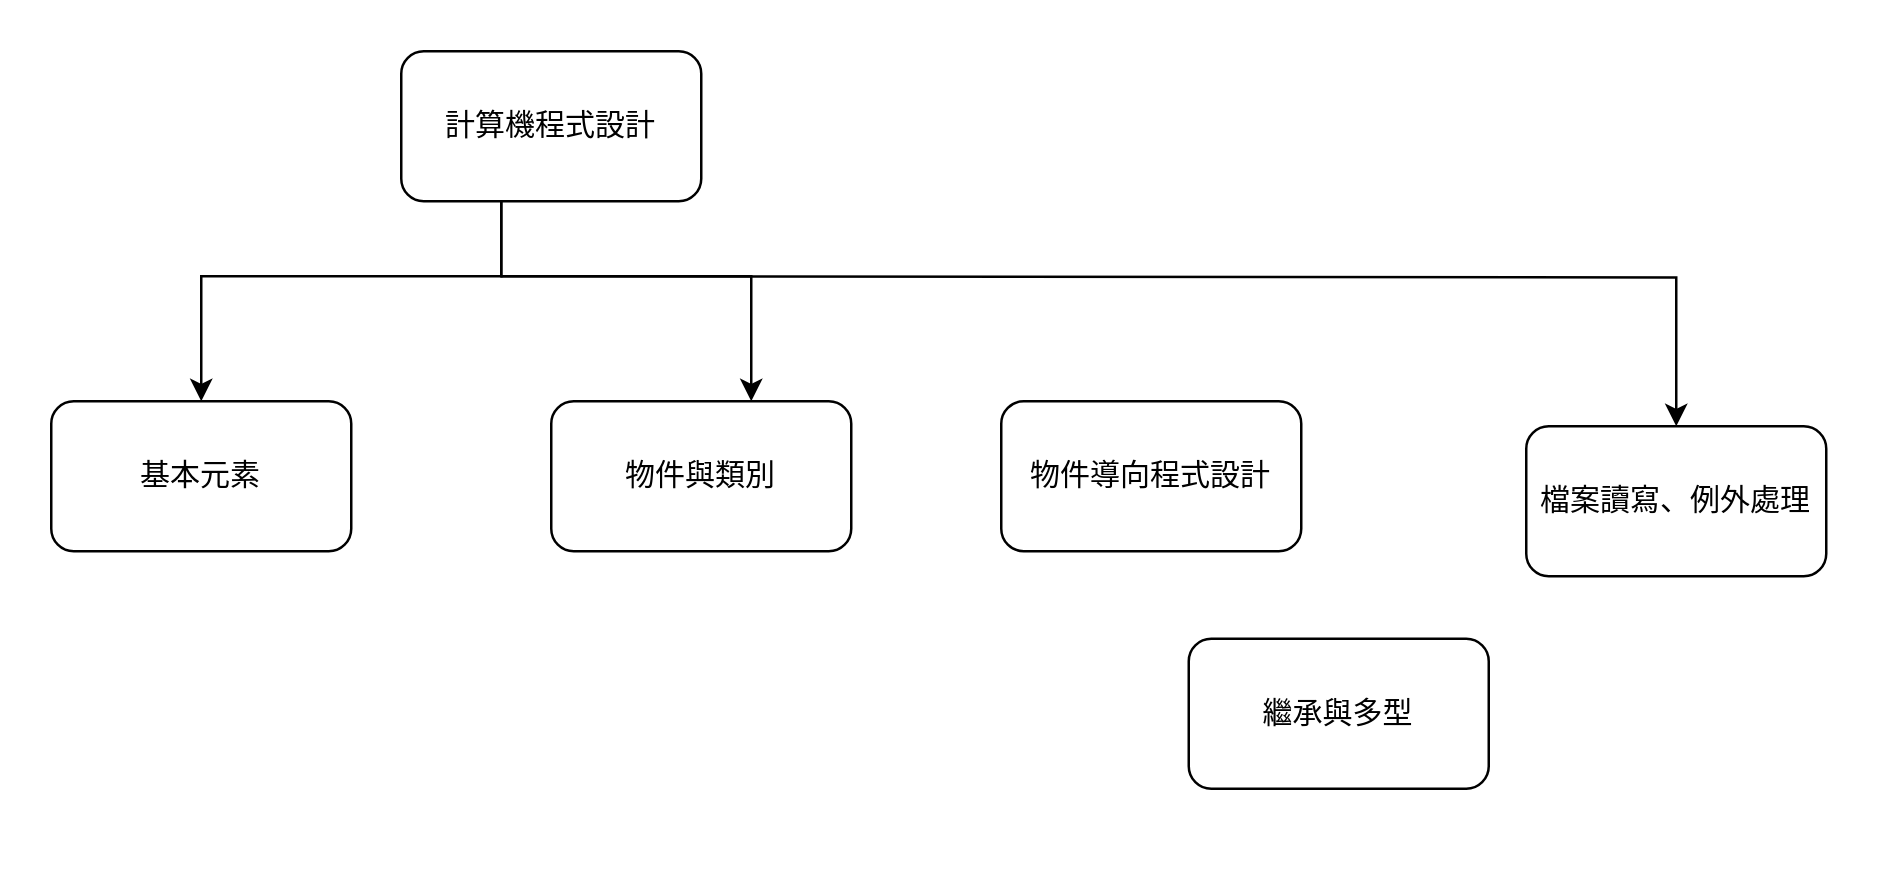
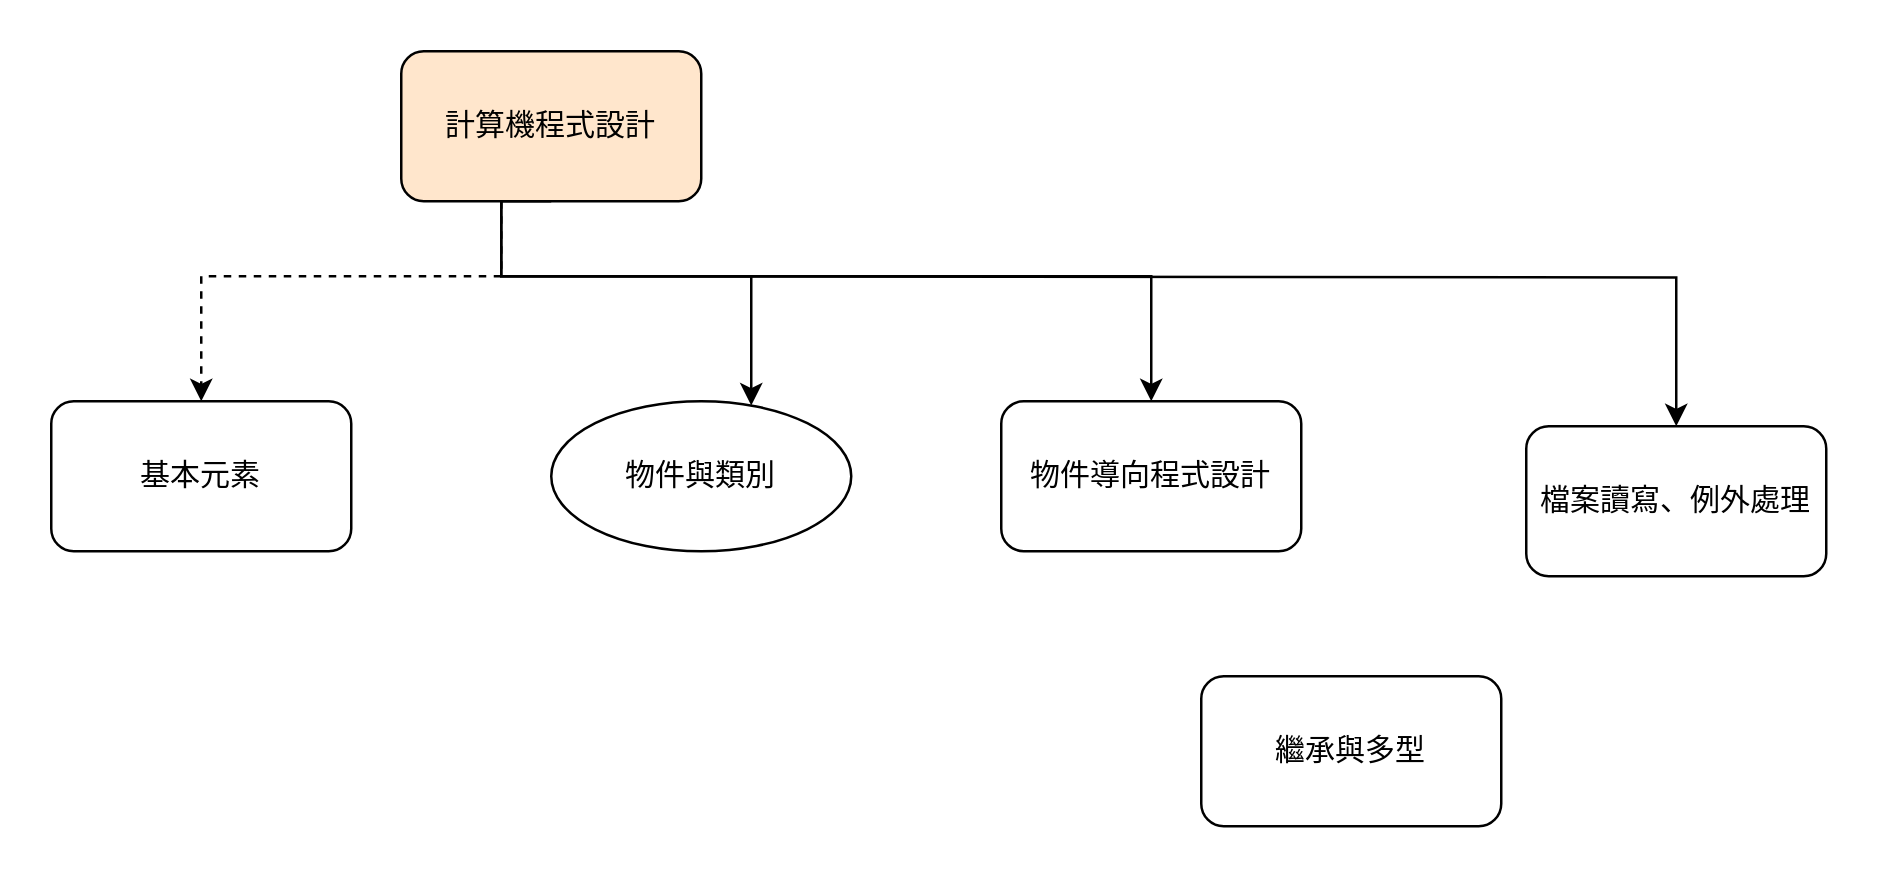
- <mxCell id="6" value="計算機程式設計" style="rounded=1;whiteSpace=wrap;html=1;" vertex="1" parent="1"><mxGeometry x="160" y="20" width="120" height="60" as="geometry" /></mxCell>
+ <mxCell id="6" value="計算機程式設計" style="rounded=1;whiteSpace=wrap;html=1;fillColor=#ffe6cc;" vertex="1" parent="1"><mxGeometry x="160" y="20" width="120" height="60" as="geometry" /></mxCell>
- <mxCell id="2" value="" style="edgeStyle=orthogonalEdgeStyle;rounded=0;orthogonalLoop=1;jettySize=auto;html=1;" edge="1" parent="1" source="6" target="7"><mxGeometry relative="1" as="geometry"><Array as="points"><mxPoint x="200" y="110" /><mxPoint x="80" y="110" /></Array></mxGeometry></mxCell>
+ <mxCell id="2" value="" style="edgeStyle=orthogonalEdgeStyle;rounded=0;orthogonalLoop=1;jettySize=auto;html=1;dashed=1;" edge="1" parent="1" source="6" target="7"><mxGeometry relative="1" as="geometry"><Array as="points"><mxPoint x="200" y="110" /><mxPoint x="80" y="110" /></Array></mxGeometry></mxCell>
+ <mxCell id="4" value="" style="edgeStyle=orthogonalEdgeStyle;rounded=0;orthogonalLoop=1;jettySize=auto;html=1;exitX=0.5;exitY=1;exitDx=0;exitDy=0;" edge="1" parent="1" source="6" target="9"><mxGeometry relative="1" as="geometry"><Array as="points"><mxPoint x="200" y="110" /><mxPoint x="460" y="110" /></Array></mxGeometry></mxCell>
- <mxCell id="8" value="物件與類別" style="whiteSpace=wrap;html=1;rounded=1;" vertex="1" parent="1"><mxGeometry x="220" y="160" width="120" height="60" as="geometry" /></mxCell>
+ <mxCell id="8" value="物件與類別" style="ellipse;whiteSpace=wrap;html=1;" vertex="1" parent="1"><mxGeometry x="220" y="160" width="120" height="60" as="geometry" /></mxCell>
- <mxCell id="10" value="繼承與多型" style="whiteSpace=wrap;html=1;rounded=1;" vertex="1" parent="1"><mxGeometry x="475" y="255" width="120" height="60" as="geometry" /></mxCell>
+ <mxCell id="10" value="繼承與多型" style="whiteSpace=wrap;html=1;rounded=1;" vertex="1" parent="1"><mxGeometry x="480" y="270" width="120" height="60" as="geometry" /></mxCell>
